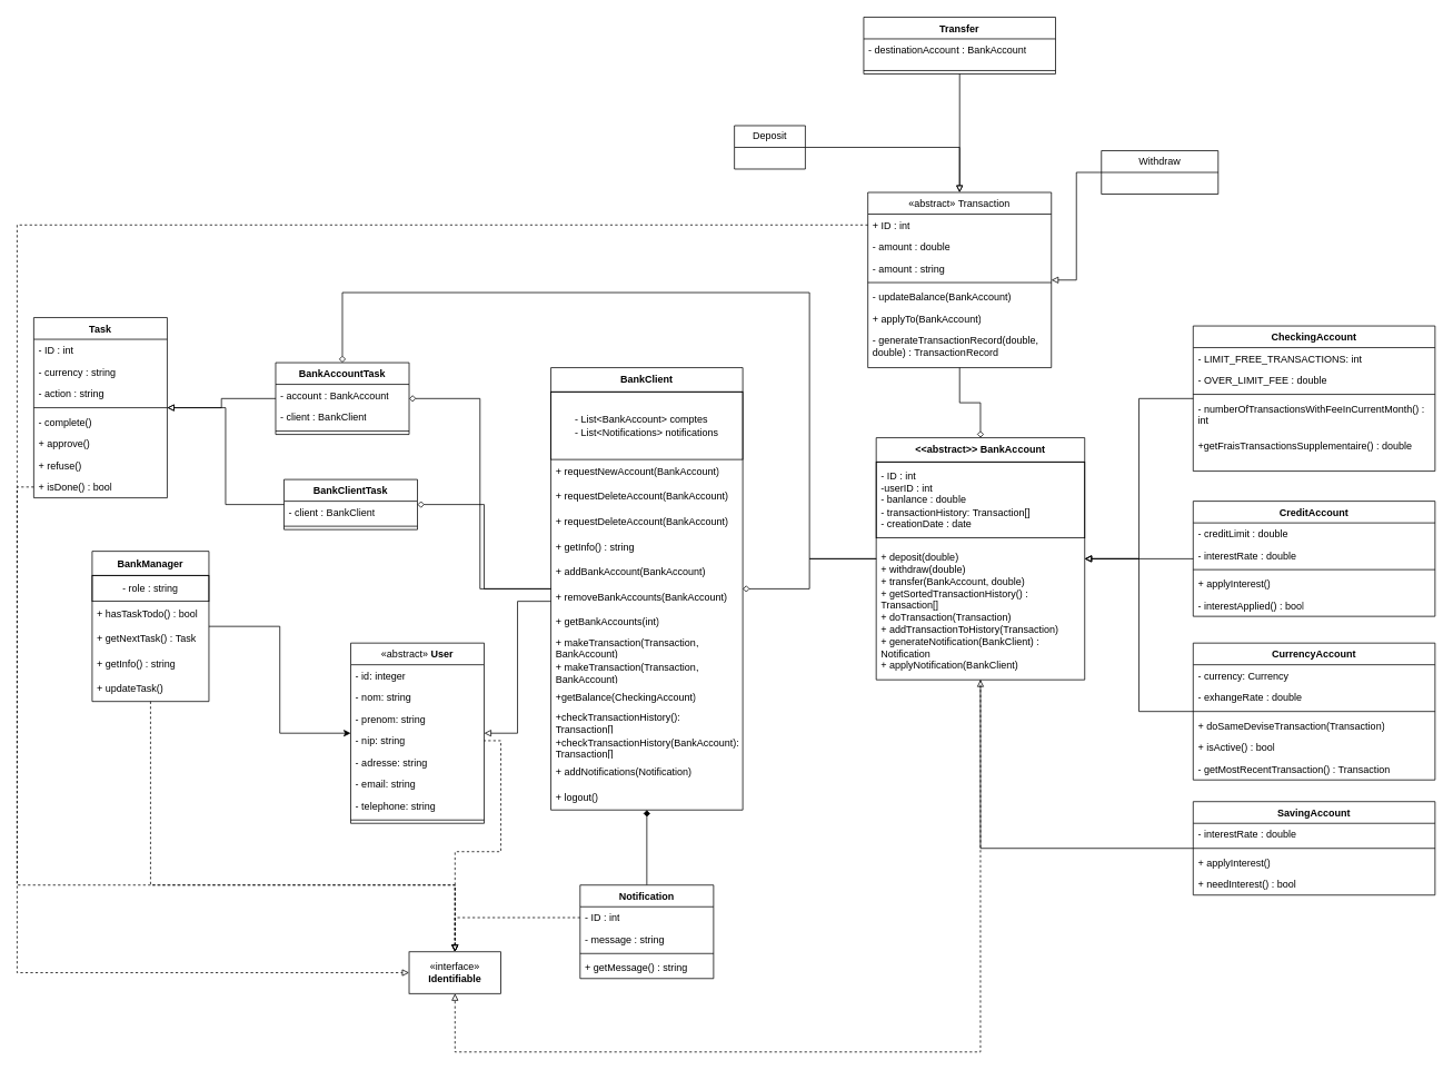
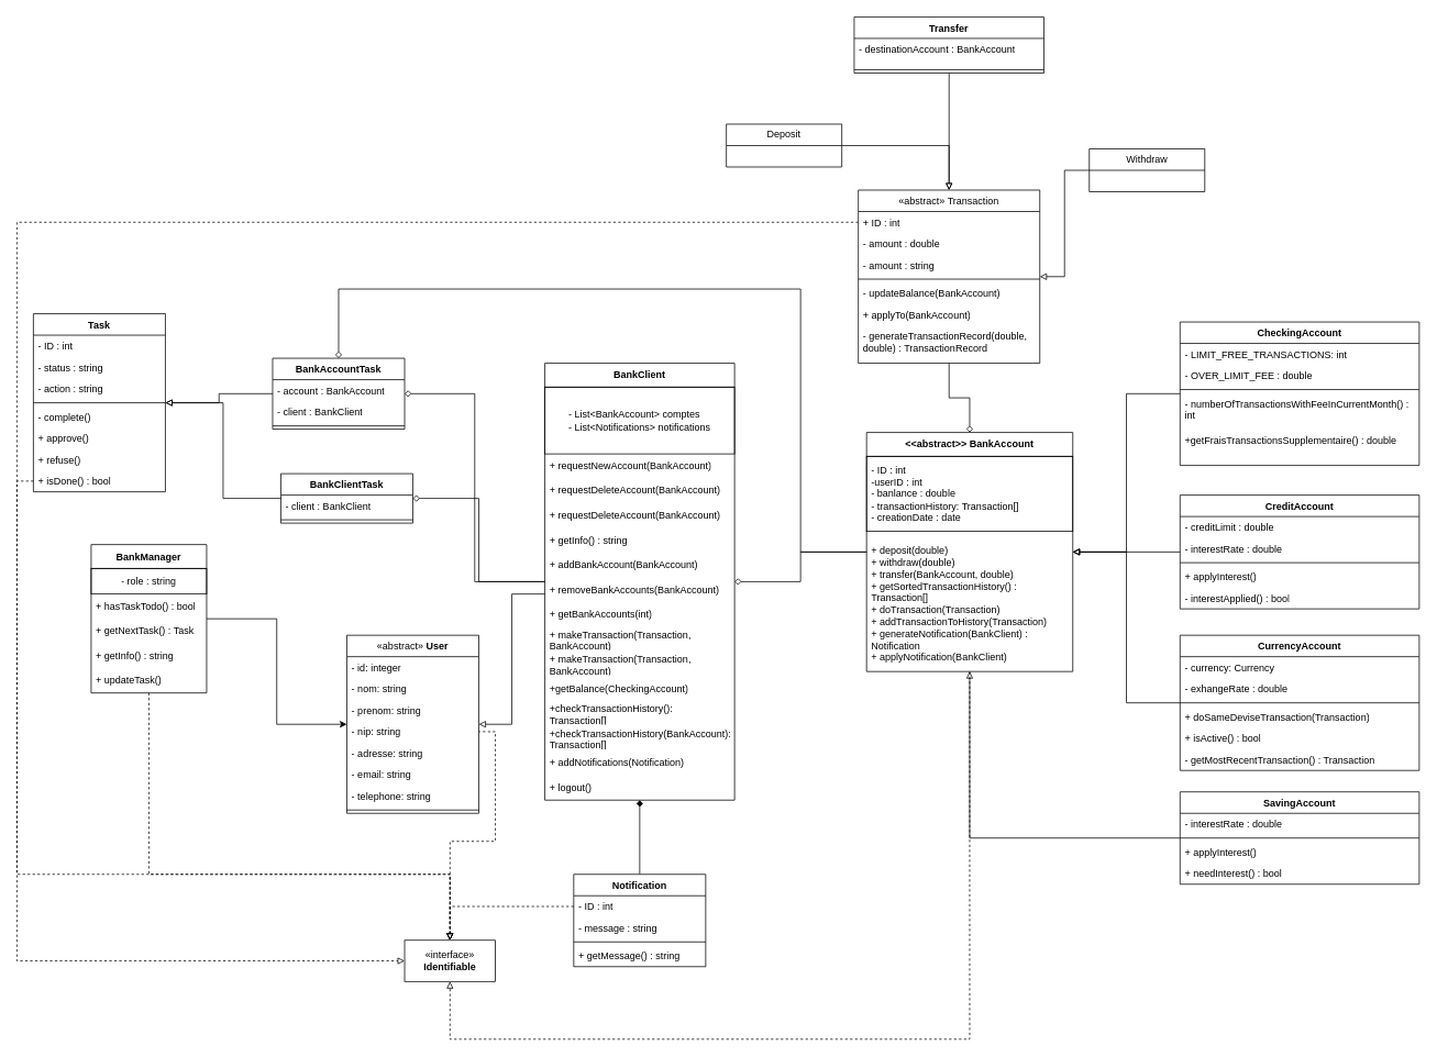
- <mxCell id="81" value="Deposit" style="swimlane;fontStyle=0;childLayout=stackLayout;horizontal=1;startSize=26;fillColor=none;horizontalStack=0;resizeParent=1;resizeParentMax=0;resizeLast=0;collapsible=1;marginBottom=0;whiteSpace=wrap;html=1;" vertex="1" parent="1"><mxGeometry x="880" y="150" width="85" height="52" as="geometry" /></mxCell>
+ <mxCell id="81" value="Deposit" style="swimlane;fontStyle=0;childLayout=stackLayout;horizontal=1;startSize=26;fillColor=none;horizontalStack=0;resizeParent=1;resizeParentMax=0;resizeLast=0;collapsible=1;marginBottom=0;whiteSpace=wrap;html=1;" vertex="1" parent="1"><mxGeometry x="880" y="150" width="140" height="52" as="geometry" /></mxCell>
- <mxCell id="96" value="- currency : string" style="text;strokeColor=none;fillColor=none;align=left;verticalAlign=top;spacingLeft=4;spacingRight=4;overflow=hidden;rotatable=0;points=[[0,0.5],[1,0.5]];portConstraint=eastwest;whiteSpace=wrap;html=1;" vertex="1" parent="94"><mxGeometry y="52" width="160" height="26" as="geometry" /></mxCell>
+ <mxCell id="96" value="- status : string" style="text;strokeColor=none;fillColor=none;align=left;verticalAlign=top;spacingLeft=4;spacingRight=4;overflow=hidden;rotatable=0;points=[[0,0.5],[1,0.5]];portConstraint=eastwest;whiteSpace=wrap;html=1;" vertex="1" parent="94"><mxGeometry y="52" width="160" height="26" as="geometry" /></mxCell>
